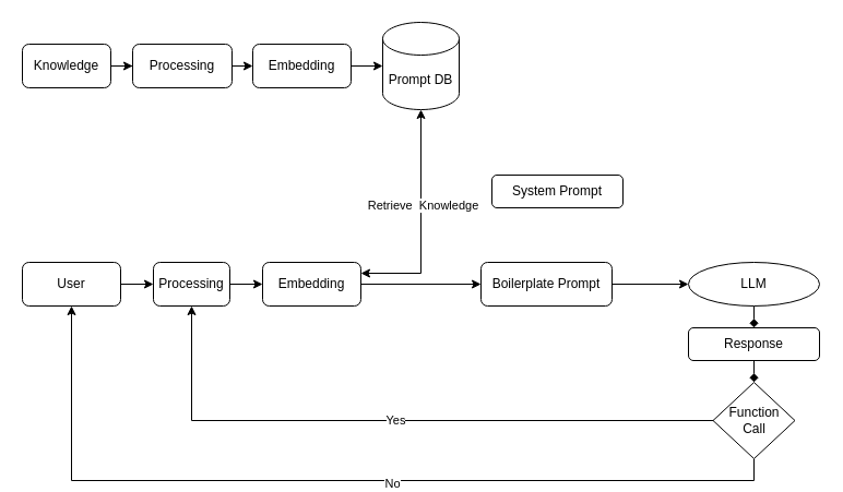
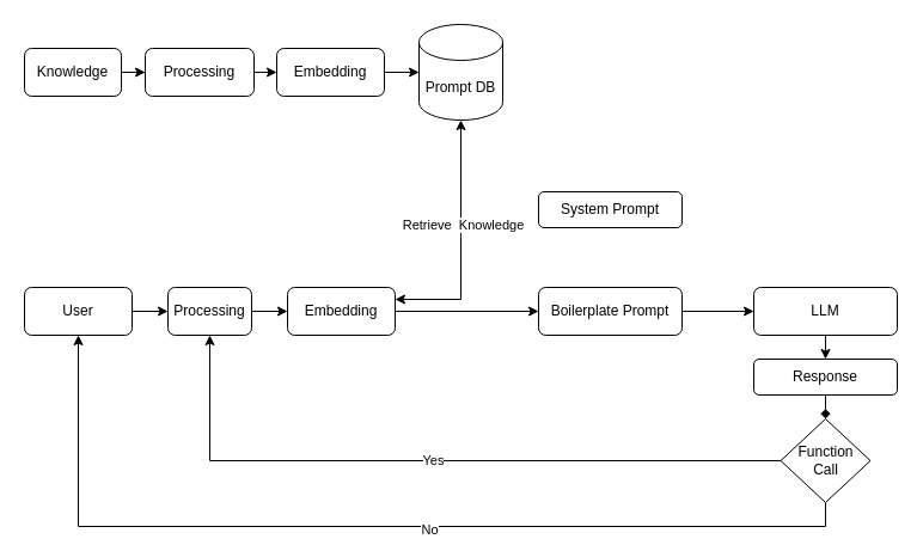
- <mxCell id="13" value="Boilerplate Prompt" style="rounded=1;whiteSpace=wrap;html=1;" vertex="1" parent="1"><mxGeometry x="440" y="240" width="120" height="40" as="geometry" /></mxCell>
+ <mxCell id="13" value="Boilerplate Prompt" style="rounded=1;whiteSpace=wrap;html=1;" vertex="1" parent="1"><mxGeometry x="450" y="240" width="120" height="40" as="geometry" /></mxCell>
- <mxCell id="16" value="LLM" style="ellipse;whiteSpace=wrap;html=1;" vertex="1" parent="1"><mxGeometry x="630" y="240" width="120" height="40" as="geometry" /></mxCell>
+ <mxCell id="16" value="LLM" style="rounded=1;whiteSpace=wrap;html=1;" vertex="1" parent="1"><mxGeometry x="630" y="240" width="120" height="40" as="geometry" /></mxCell>
- <mxCell id="15" style="edgeStyle=orthogonalEdgeStyle;rounded=0;orthogonalLoop=1;jettySize=auto;html=1;exitX=0.5;exitY=1;exitDx=0;exitDy=0;entryX=0.5;entryY=0;entryDx=0;entryDy=0;endArrow=diamond;" edge="1" parent="1" source="16" target="18"><mxGeometry relative="1" as="geometry" /></mxCell>
+ <mxCell id="15" style="edgeStyle=orthogonalEdgeStyle;rounded=0;orthogonalLoop=1;jettySize=auto;html=1;exitX=0.5;exitY=1;exitDx=0;exitDy=0;entryX=0.5;entryY=0;entryDx=0;entryDy=0;" edge="1" parent="1" source="16" target="18"><mxGeometry relative="1" as="geometry" /></mxCell>
